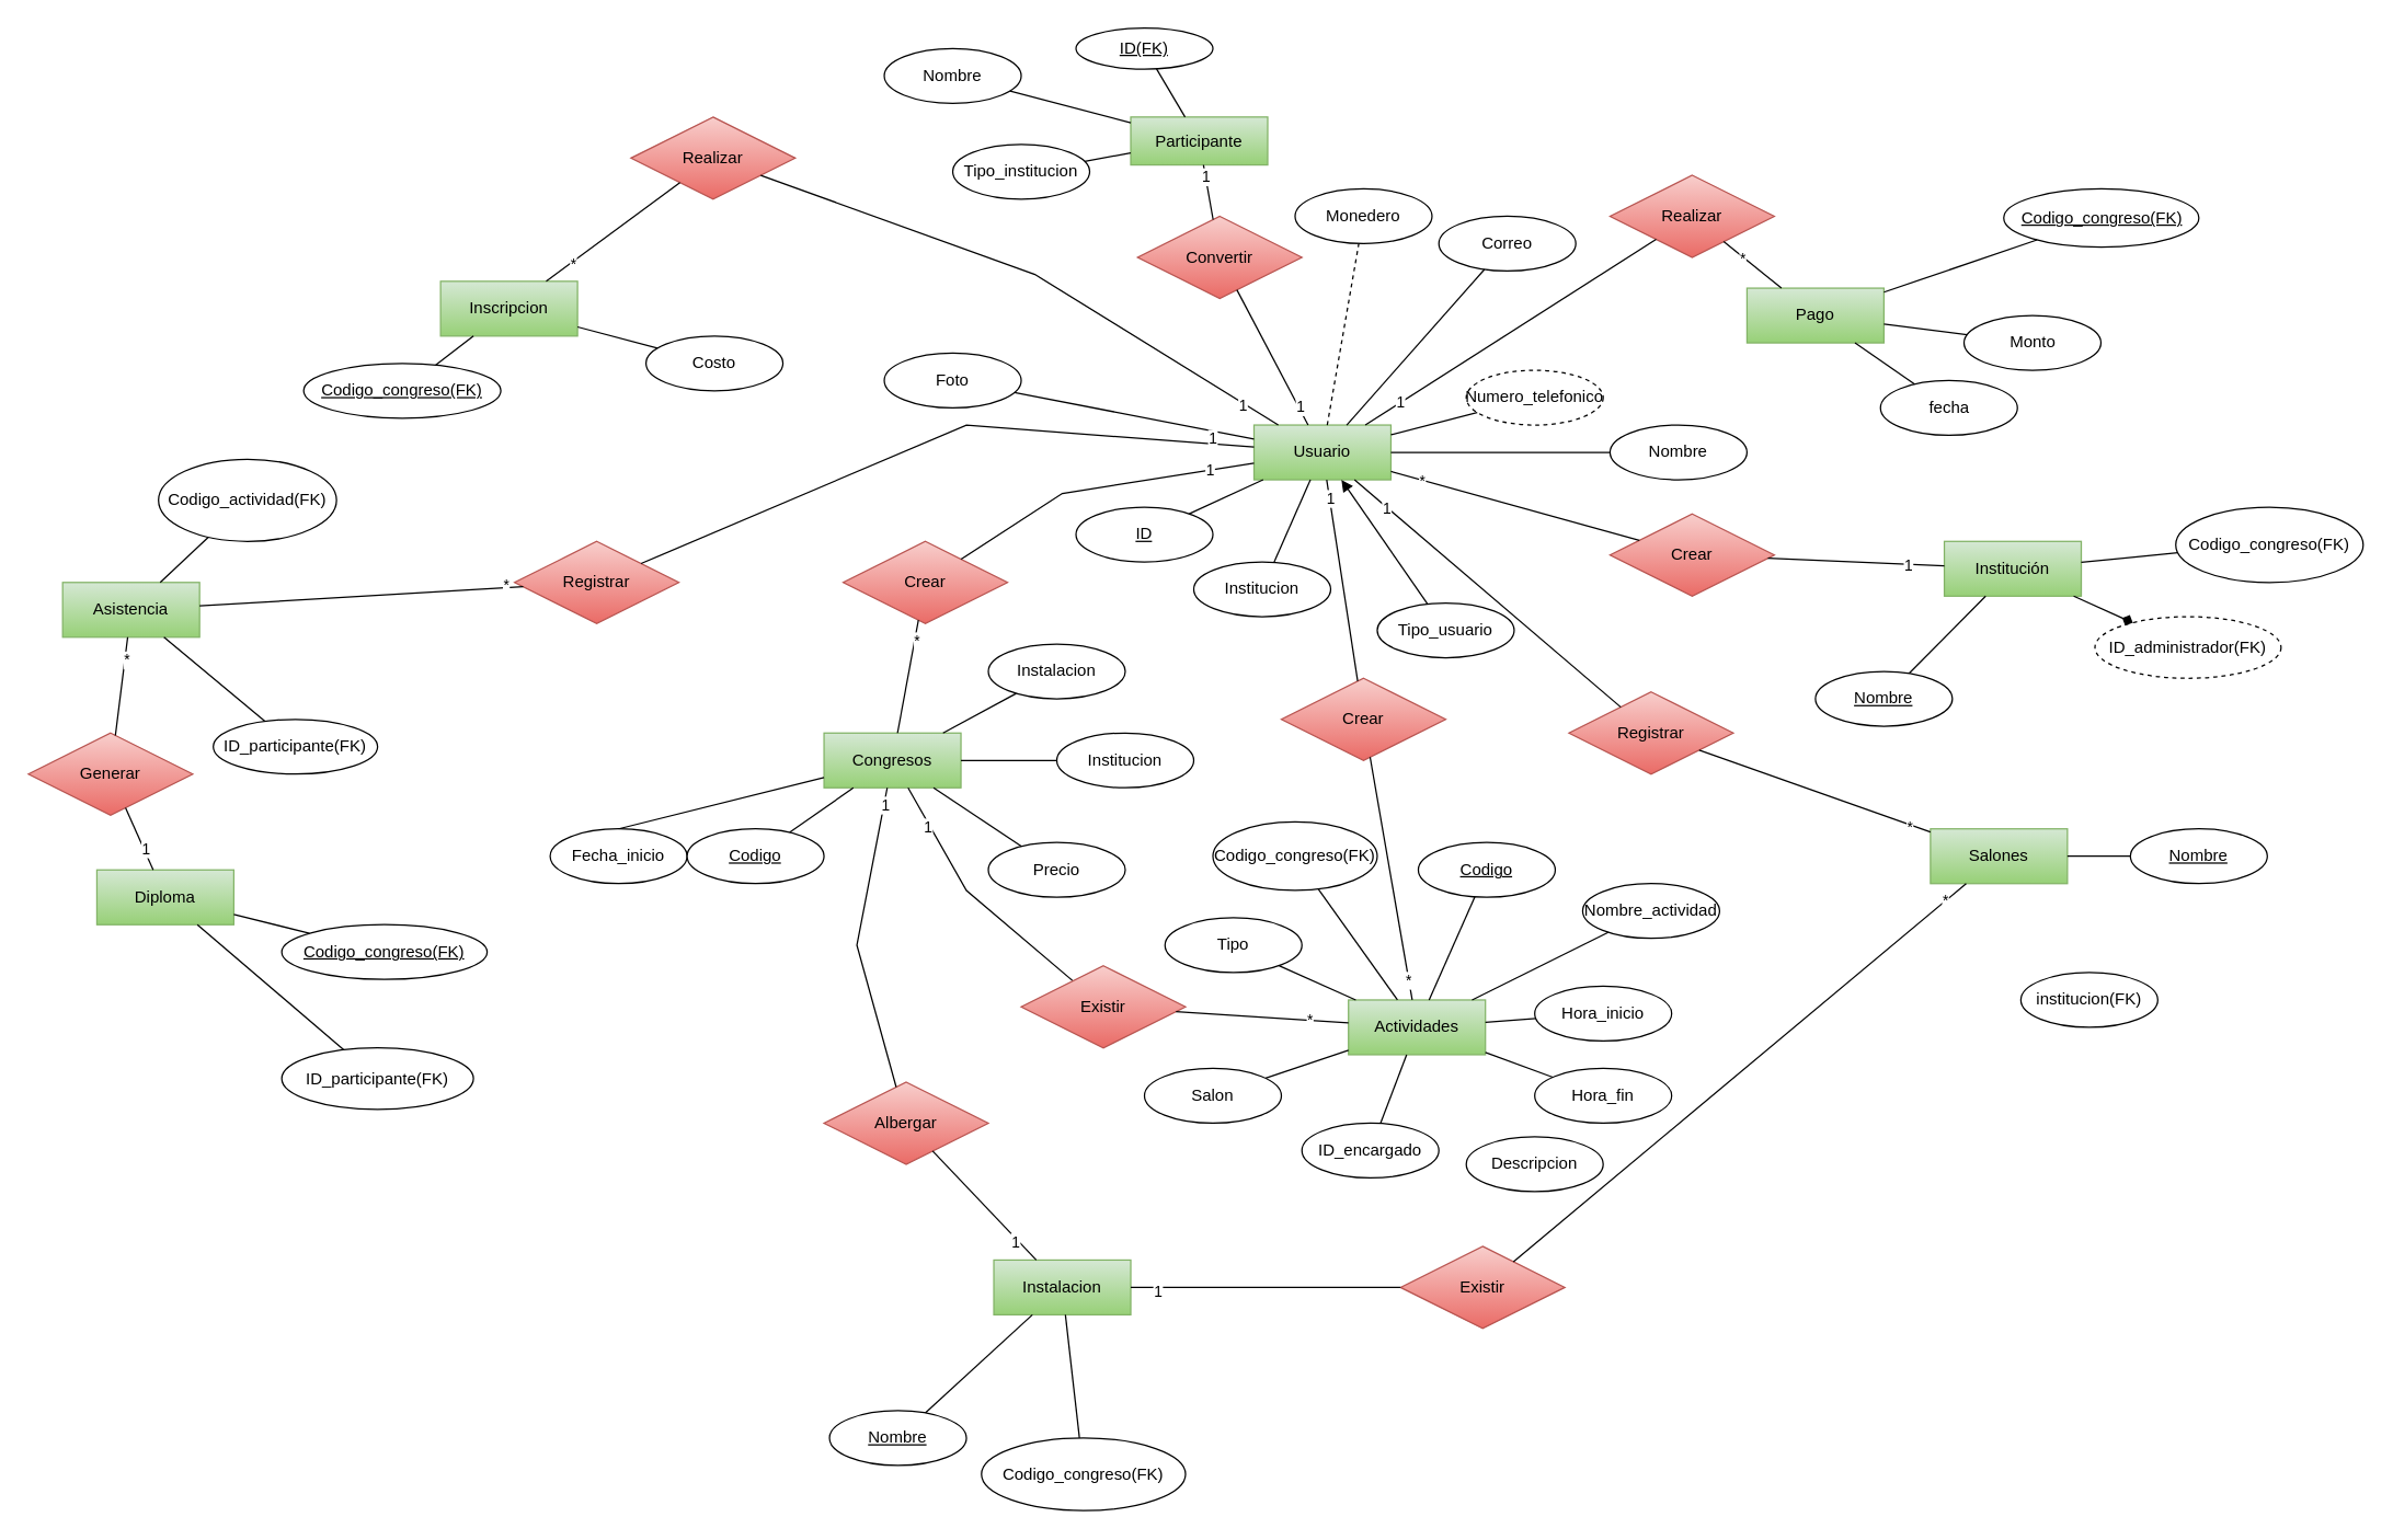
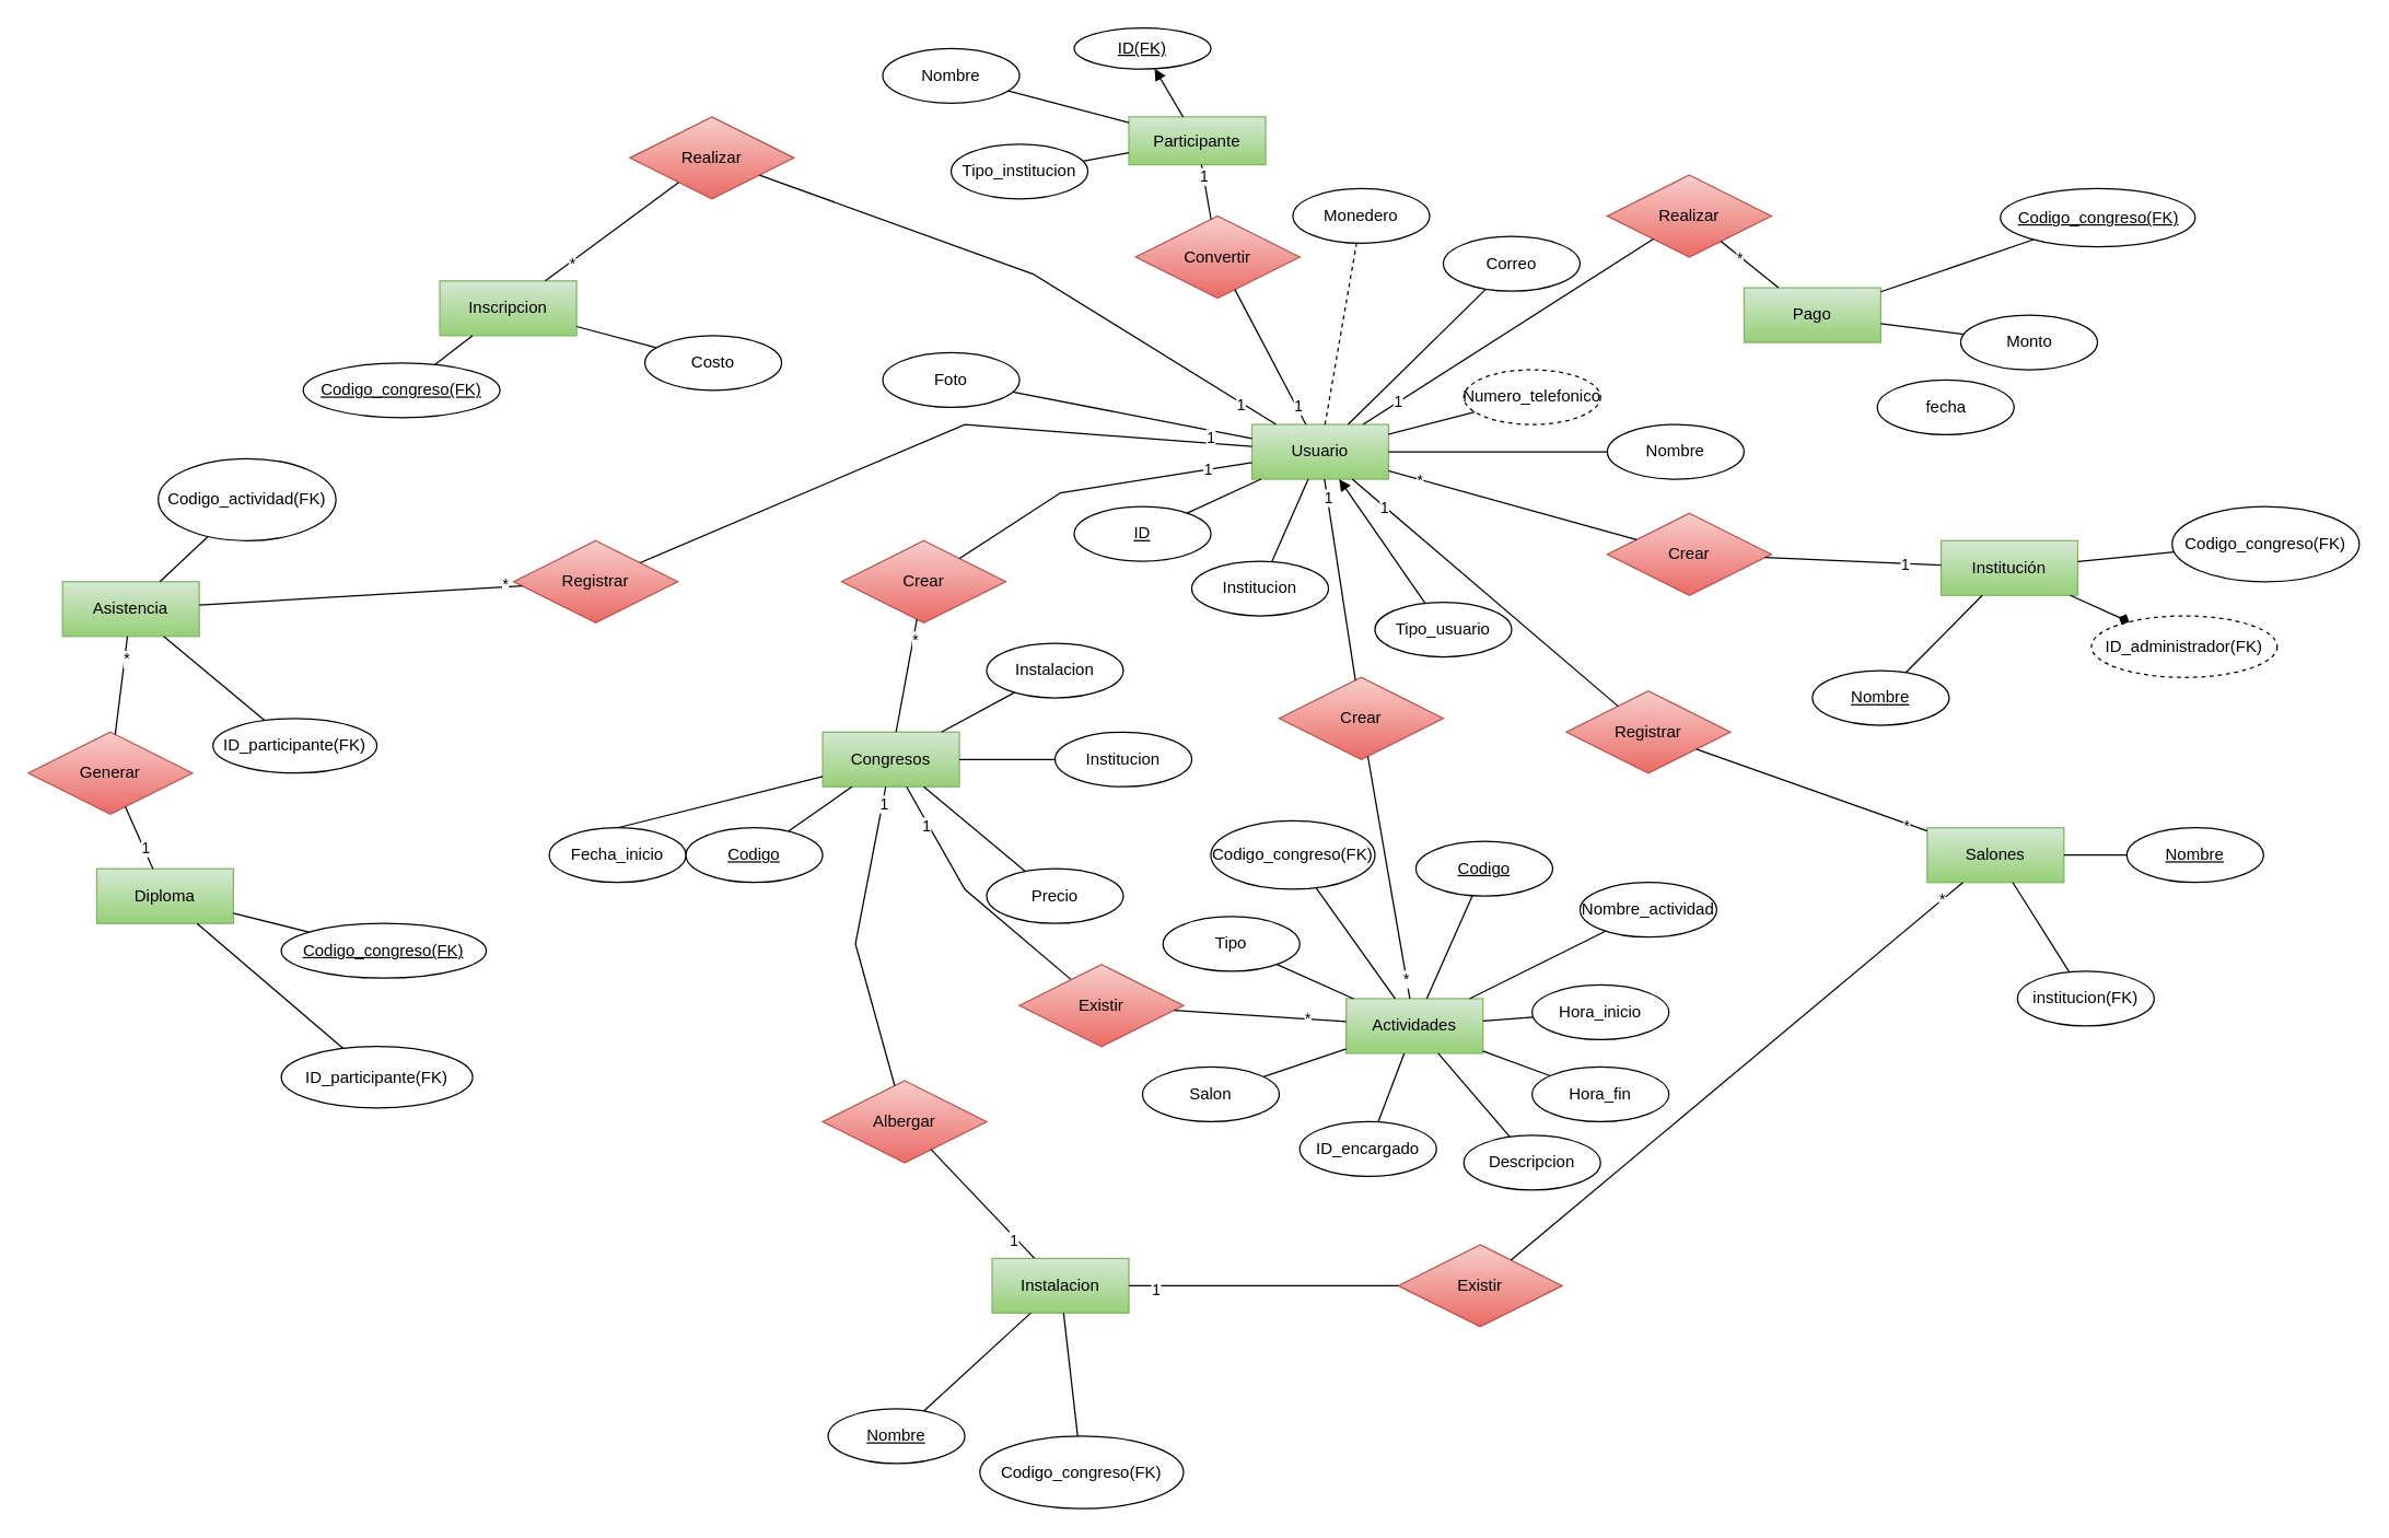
- <mxCell id="26" value="" style="endArrow=none;html=1;rounded=0;" parent="1" source="2" target="24" edge="1"><mxGeometry relative="1" as="geometry"><mxPoint x="965" y="168" as="sourcePoint" /><mxPoint x="1110" y="135" as="targetPoint" /></mxGeometry></mxCell>
+ <mxCell id="26" value="" style="endArrow=block;html=1;rounded=0;" parent="1" source="2" target="24" edge="1"><mxGeometry relative="1" as="geometry"><mxPoint x="965" y="168" as="sourcePoint" /><mxPoint x="1110" y="135" as="targetPoint" /></mxGeometry></mxCell>
- <mxCell id="22" value="Correo" style="ellipse;whiteSpace=wrap;html=1;align=center;" parent="1" vertex="1"><mxGeometry x="1050" y="157.5" width="100" height="40" as="geometry" /></mxCell>
+ <mxCell id="22" value="Correo" style="ellipse;whiteSpace=wrap;html=1;align=center;" parent="1" vertex="1"><mxGeometry x="1055" y="172.5" width="100" height="40" as="geometry" /></mxCell>
- <mxCell id="39" value="" style="endArrow=none;html=1;rounded=0;" parent="1" source="6" target="34" edge="1"><mxGeometry relative="1" as="geometry"><mxPoint x="1387.5" y="263" as="sourcePoint" /><mxPoint x="1410.804" y="301.981" as="targetPoint" /></mxGeometry></mxCell>
- <mxCell id="12" value="Precio" style="ellipse;whiteSpace=wrap;html=1;align=center;" parent="1" vertex="1"><mxGeometry x="721" y="615" width="100" height="40" as="geometry" /></mxCell>
+ <mxCell id="12" value="Precio" style="ellipse;whiteSpace=wrap;html=1;align=center;" parent="1" vertex="1"><mxGeometry x="721" y="635" width="100" height="40" as="geometry" /></mxCell>
+ <mxCell id="70" value="" style="endArrow=none;html=1;rounded=0;" parent="1" source="68" target="9" edge="1"><mxGeometry relative="1" as="geometry"><mxPoint x="1365" y="618" as="sourcePoint" /><mxPoint x="1510" y="585" as="targetPoint" /></mxGeometry></mxCell>
+ <mxCell id="59" value="" style="endArrow=none;html=1;rounded=0;" parent="1" source="8" target="50" edge="1"><mxGeometry relative="1" as="geometry"><mxPoint x="1170" y="833" as="sourcePoint" /><mxPoint x="1315" y="800" as="targetPoint" /></mxGeometry></mxCell>
